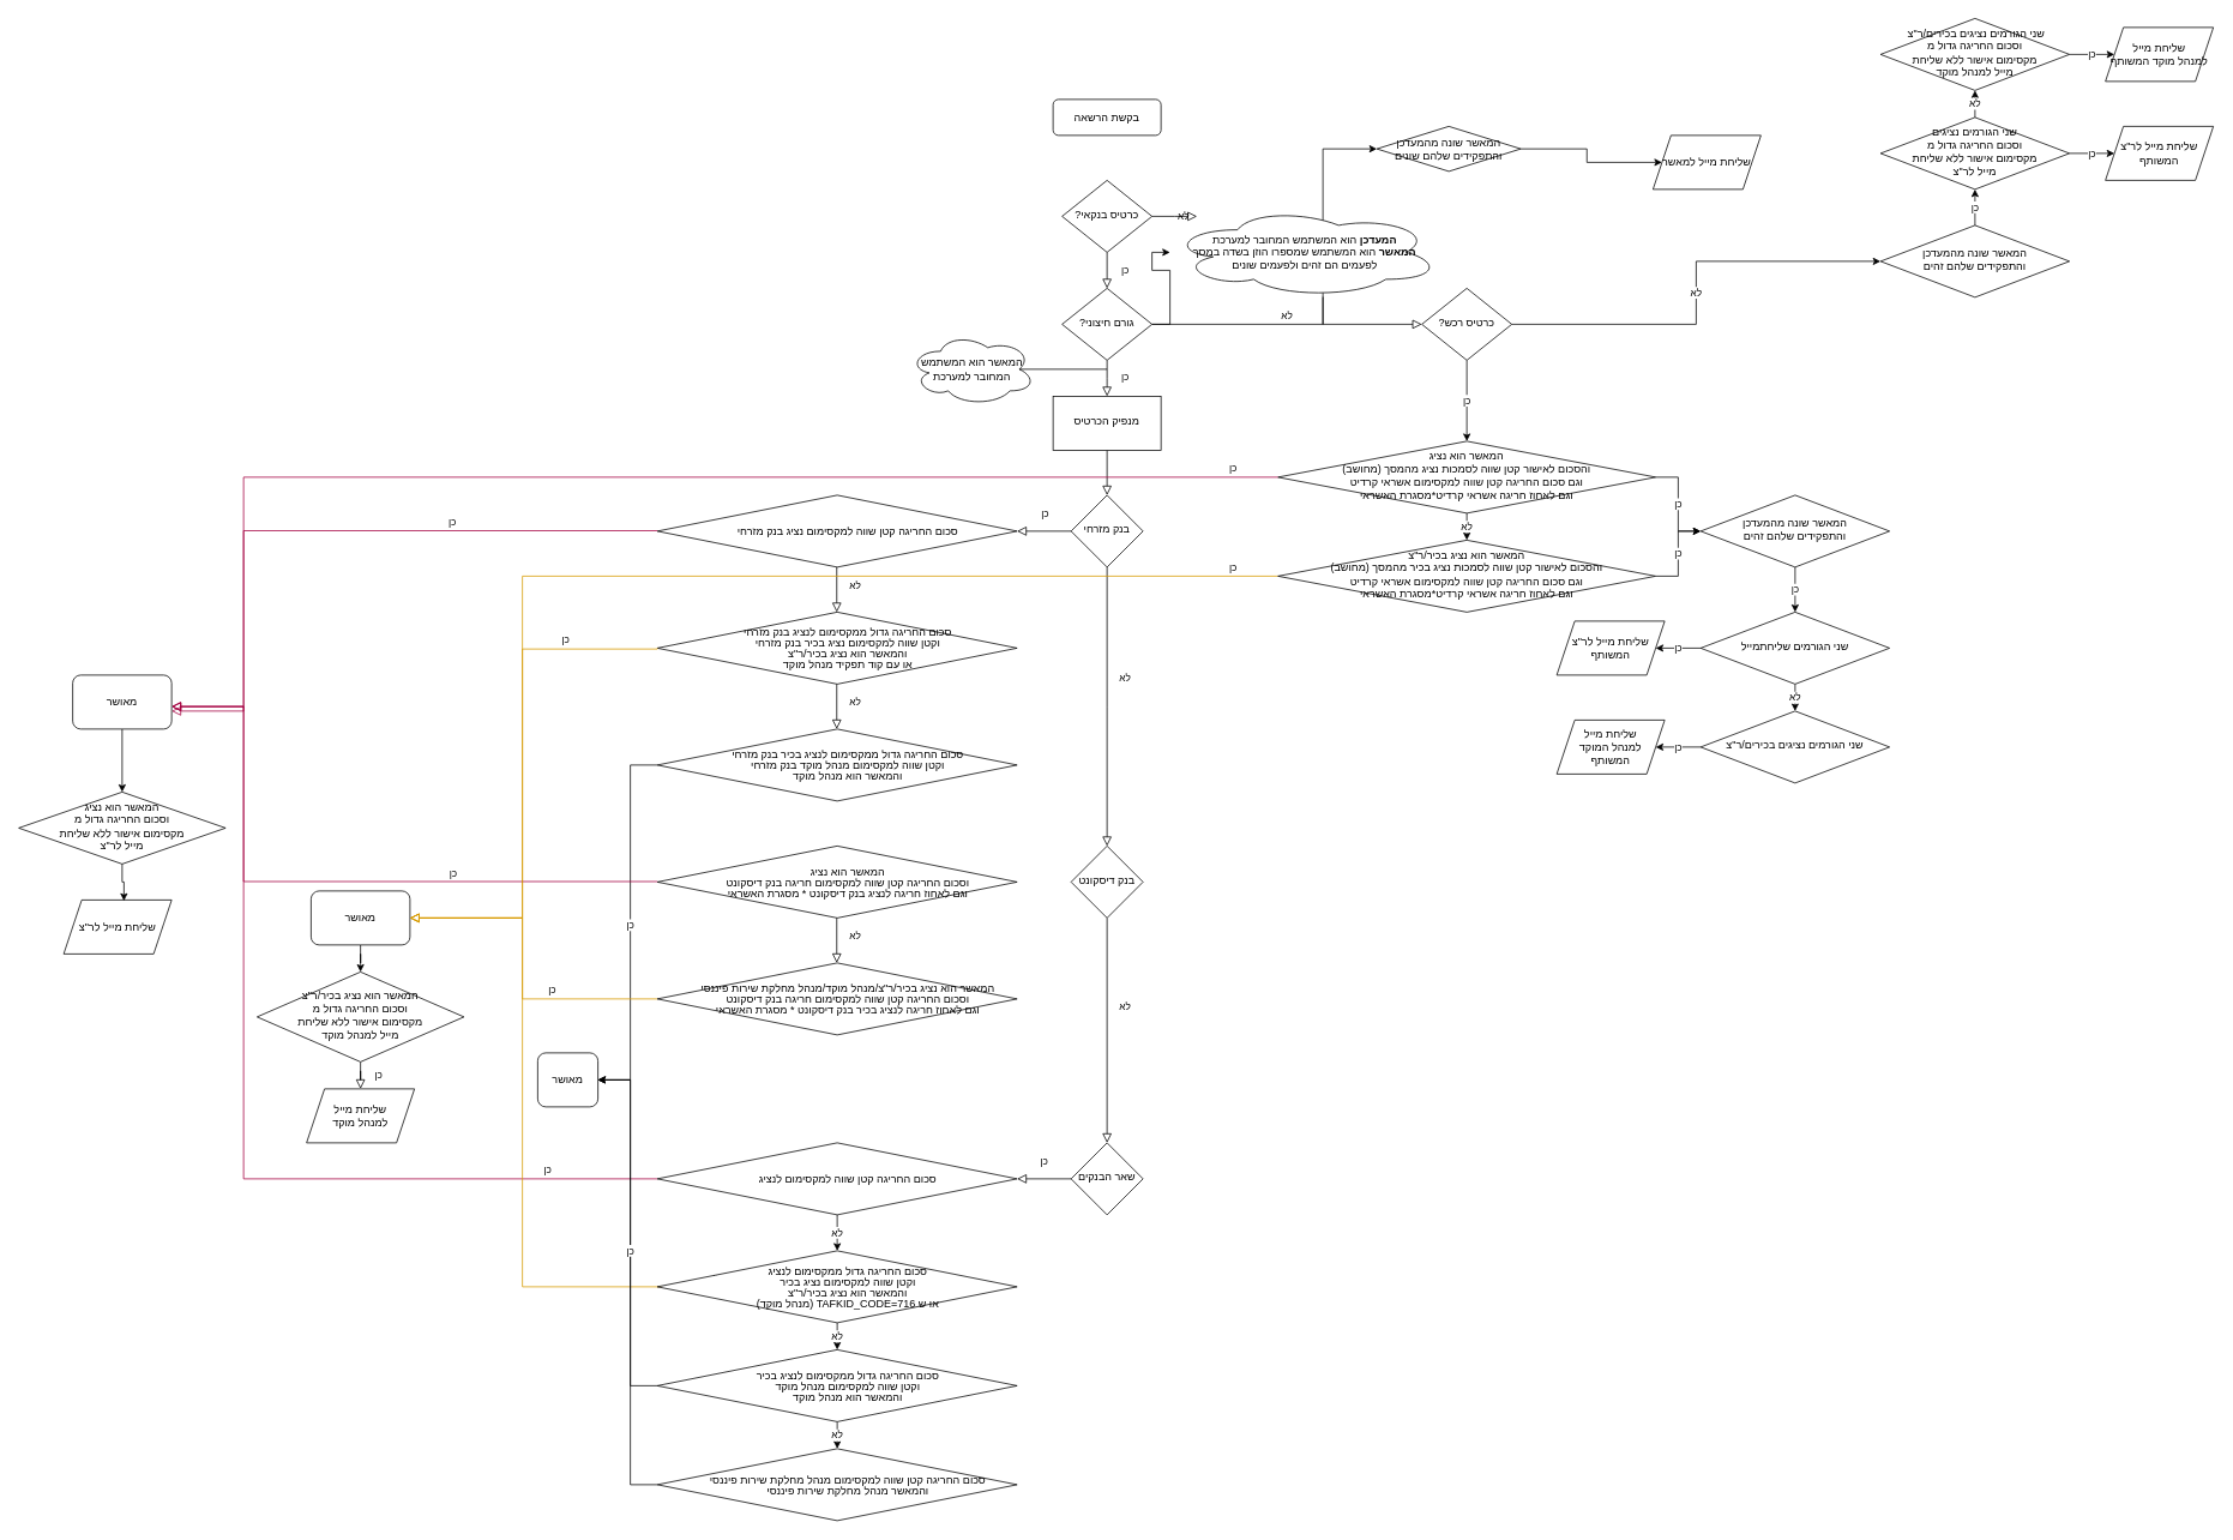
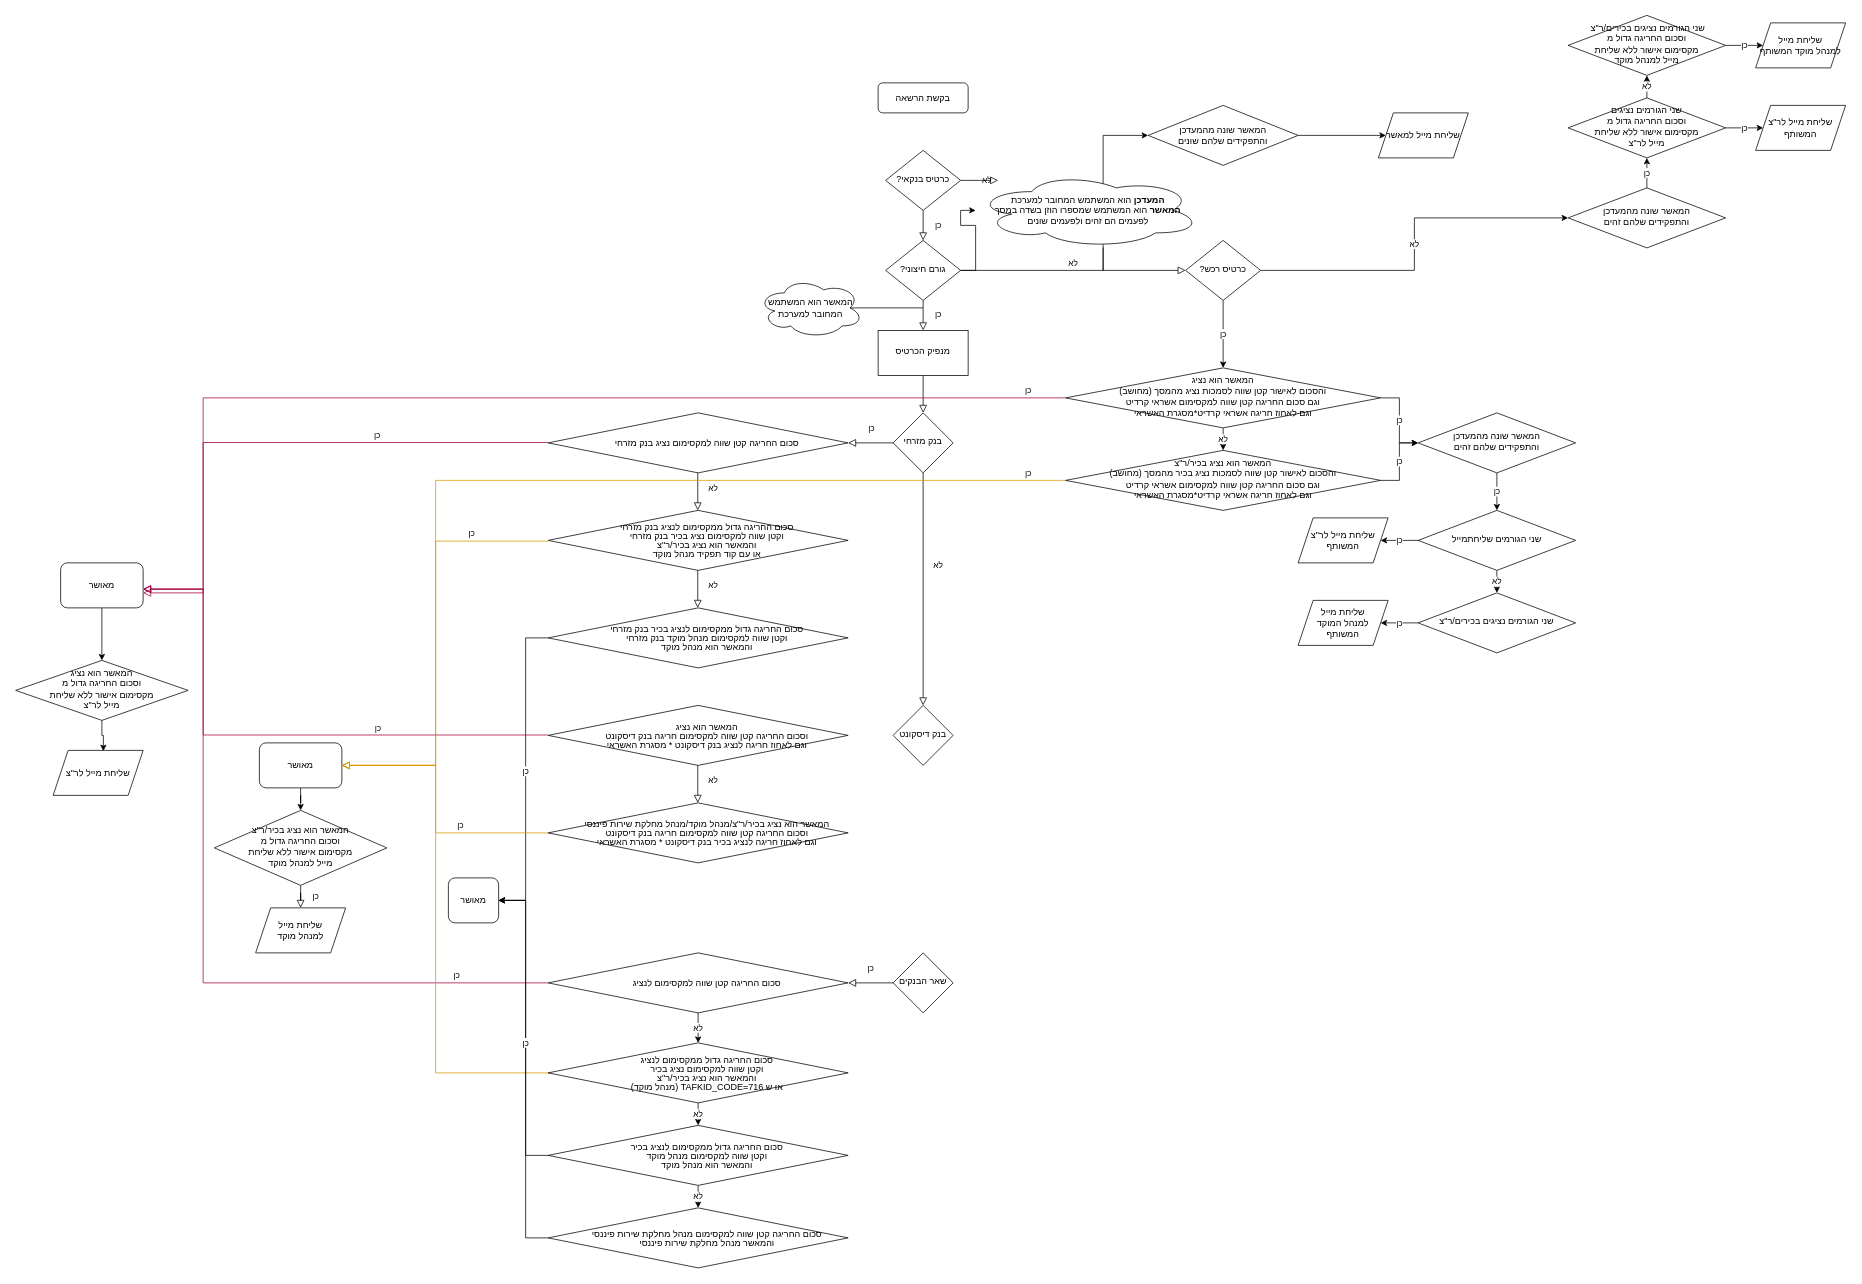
- <mxCell id="76" value="המאשר שונה מהמעדכן&lt;br&gt;והתפקידים שלהם שונים" style="rhombus;whiteSpace=wrap;html=1;" vertex="1" parent="1"><mxGeometry x="1530" y="140" width="160" height="50" as="geometry" /></mxCell>
+ <mxCell id="76" value="המאשר שונה מהמעדכן&lt;br&gt;והתפקידים שלהם שונים" style="rhombus;whiteSpace=wrap;html=1;" vertex="1" parent="1"><mxGeometry x="1530" y="140" width="200" height="80" as="geometry" /></mxCell>
- <mxCell id="32" value="לא" style="edgeStyle=orthogonalEdgeStyle;rounded=0;orthogonalLoop=1;jettySize=auto;html=1;labelBackgroundColor=none;endArrow=block;endFill=0;endSize=8;strokeWidth=1;shadow=0;" edge="1" source="33" parent="1" target="42"><mxGeometry x="-0.208" y="20" relative="1" as="geometry"><mxPoint x="1230" y="1330" as="targetPoint" /><mxPoint as="offset" /></mxGeometry></mxCell>
